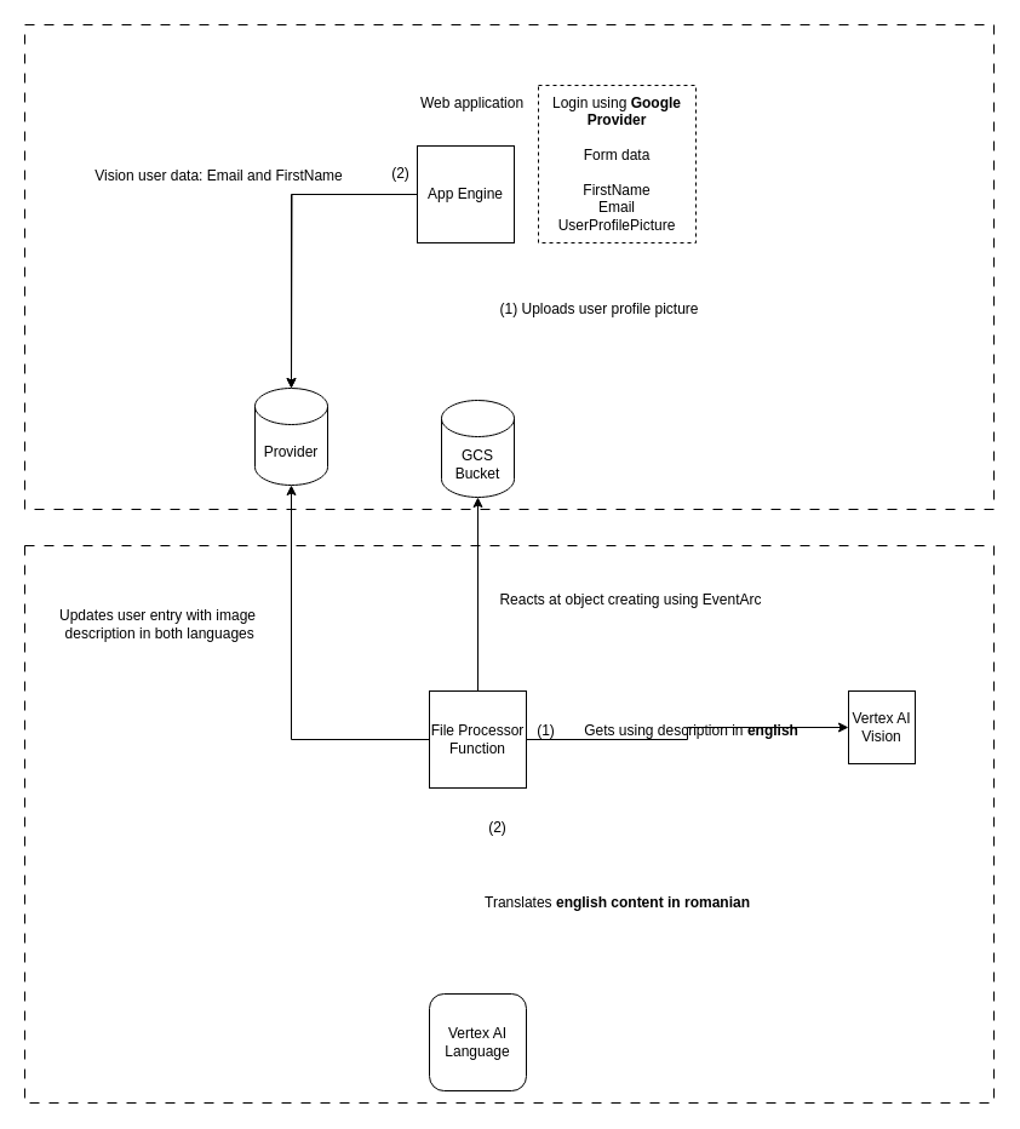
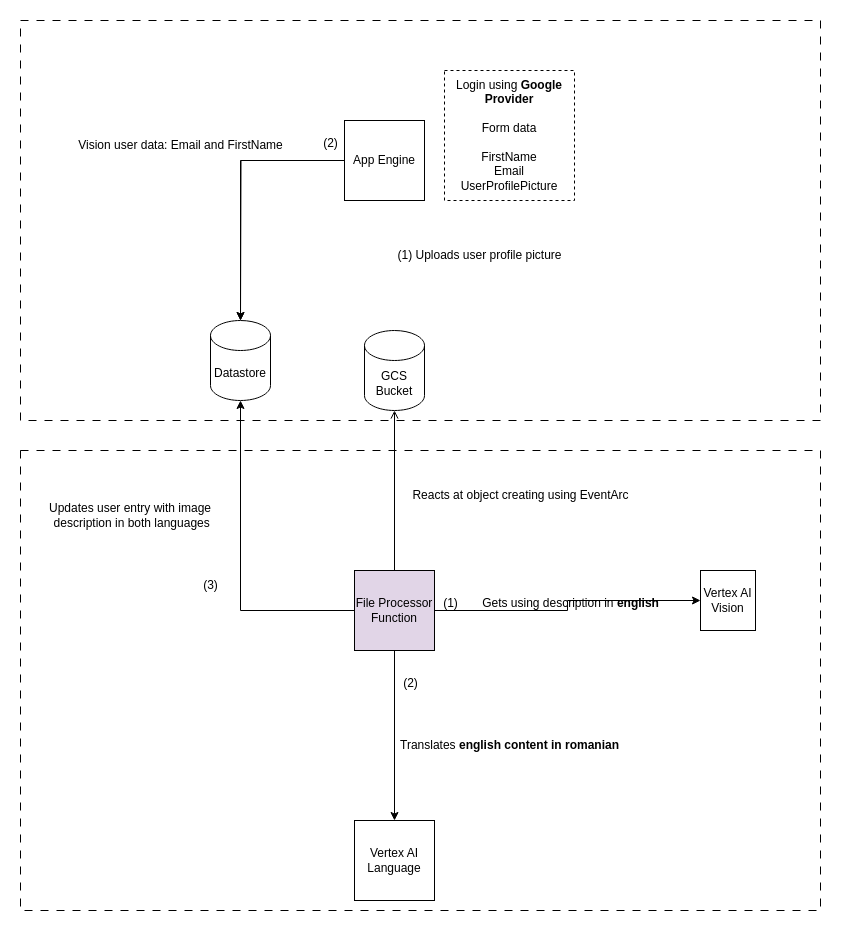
- <mxCell id="2" value="Web application" style="text;html=1;align=center;verticalAlign=middle;resizable=0;points=[];autosize=1;strokeColor=none;fillColor=none;" parent="1" vertex="1"><mxGeometry x="334" y="70" width="110" height="30" as="geometry" /></mxCell>
- <mxCell id="23" value="(1) Uploads user profile picture" style="text;html=1;align=center;verticalAlign=middle;resizable=0;points=[];autosize=1;strokeColor=none;fillColor=none;" vertex="1" parent="1"><mxGeometry x="399" y="240" width="190" height="30" as="geometry" /></mxCell>
+ <mxCell id="23" value="(1) Uploads user profile picture" style="text;html=1;align=center;verticalAlign=middle;resizable=0;points=[];autosize=1;strokeColor=none;fillColor=none;" vertex="1" parent="1"><mxGeometry x="384" y="240" width="190" height="30" as="geometry" /></mxCell>
- <mxCell id="7" value="Provider" style="shape=cylinder3;whiteSpace=wrap;html=1;boundedLbl=1;backgroundOutline=1;size=15;" parent="1" vertex="1"><mxGeometry x="210" y="320" width="60" height="80" as="geometry" /></mxCell>
+ <mxCell id="7" value="Datastore" style="shape=cylinder3;whiteSpace=wrap;html=1;boundedLbl=1;backgroundOutline=1;size=15;" parent="1" vertex="1"><mxGeometry x="210" y="320" width="60" height="80" as="geometry" /></mxCell>
- <mxCell id="13" style="edgeStyle=orthogonalEdgeStyle;rounded=0;orthogonalLoop=1;jettySize=auto;html=1;entryX=0.5;entryY=1;entryDx=0;entryDy=0;entryPerimeter=0;" edge="1" parent="1" source="10" target="12"><mxGeometry relative="1" as="geometry" /></mxCell>
+ <mxCell id="13" style="edgeStyle=orthogonalEdgeStyle;rounded=0;orthogonalLoop=1;jettySize=auto;html=1;entryX=0.5;entryY=1;entryDx=0;entryDy=0;entryPerimeter=0;endArrow=open;" edge="1" parent="1" source="10" target="12"><mxGeometry relative="1" as="geometry" /></mxCell>
+ <mxCell id="21" value="(3)" style="text;html=1;align=center;verticalAlign=middle;resizable=0;points=[];autosize=1;strokeColor=none;fillColor=none;" vertex="1" parent="1"><mxGeometry x="190" y="570" width="40" height="30" as="geometry" /></mxCell>
- <mxCell id="10" value="File Processor Function" style="whiteSpace=wrap;html=1;aspect=fixed;" parent="1" vertex="1"><mxGeometry x="354" y="570" width="80" height="80" as="geometry" /></mxCell>
+ <mxCell id="10" value="File Processor Function" style="whiteSpace=wrap;html=1;aspect=fixed;fillColor=#e1d5e7;" parent="1" vertex="1"><mxGeometry x="354" y="570" width="80" height="80" as="geometry" /></mxCell>
+ <mxCell id="9" value="" style="edgeStyle=orthogonalEdgeStyle;rounded=0;orthogonalLoop=1;jettySize=auto;html=1;" edge="1" parent="1" source="10" target="17"><mxGeometry relative="1" as="geometry" /></mxCell>
- <mxCell id="17" value="Vertex AI Language" style="whiteSpace=wrap;html=1;aspect=fixed;rounded=1;" vertex="1" parent="1"><mxGeometry x="354" y="820" width="80" height="80" as="geometry" /></mxCell>
+ <mxCell id="17" value="Vertex AI Language" style="whiteSpace=wrap;html=1;aspect=fixed;" vertex="1" parent="1"><mxGeometry x="354" y="820" width="80" height="80" as="geometry" /></mxCell>
